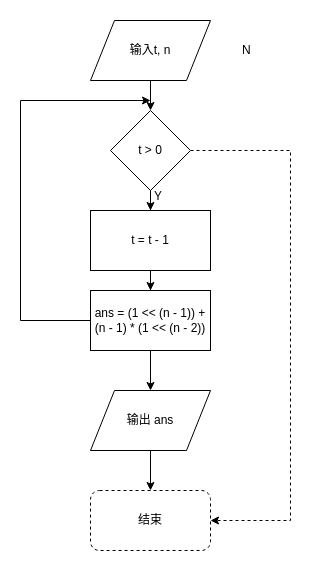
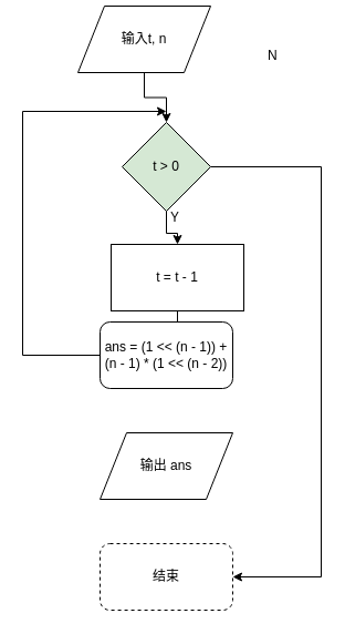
- <mxCell id="3" value="输入t, n" style="shape=parallelogram;perimeter=parallelogramPerimeter;whiteSpace=wrap;html=1;" parent="1" vertex="1"><mxGeometry x="90" y="20" width="120" height="60" as="geometry" /></mxCell>
+ <mxCell id="3" value="输入t, n" style="shape=parallelogram;perimeter=parallelogramPerimeter;whiteSpace=wrap;html=1;" parent="1" vertex="1"><mxGeometry x="70" y="5" width="120" height="60" as="geometry" /></mxCell>
- <mxCell id="6" value="t &amp;gt; 0" style="rhombus;whiteSpace=wrap;html=1;" parent="1" vertex="1"><mxGeometry x="110" y="110" width="80" height="80" as="geometry" /></mxCell>
+ <mxCell id="6" value="t &amp;gt; 0" style="rhombus;whiteSpace=wrap;html=1;fillColor=#d5e8d4;" parent="1" vertex="1"><mxGeometry x="110" y="110" width="80" height="80" as="geometry" /></mxCell>
- <mxCell id="8" value="t = t - 1" style="rounded=0;whiteSpace=wrap;html=1;" parent="1" vertex="1"><mxGeometry x="90" y="210" width="120" height="60" as="geometry" /></mxCell>
+ <mxCell id="8" value="t = t - 1" style="rounded=0;whiteSpace=wrap;html=1;" parent="1" vertex="1"><mxGeometry x="100" y="220" width="120" height="60" as="geometry" /></mxCell>
- <mxCell id="11" value="ans = (1 &amp;lt;&amp;lt; (n - 1)) +&lt;br&gt;(n - 1) * (1 &amp;lt;&amp;lt; (n - 2))" style="rounded=0;whiteSpace=wrap;html=1;" parent="1" vertex="1"><mxGeometry x="90" y="290" width="120" height="60" as="geometry" /></mxCell>
+ <mxCell id="11" value="ans = (1 &amp;lt;&amp;lt; (n - 1)) +&lt;br&gt;(n - 1) * (1 &amp;lt;&amp;lt; (n - 2))" style="whiteSpace=wrap;html=1;rounded=1;" parent="1" vertex="1"><mxGeometry x="90" y="290" width="120" height="60" as="geometry" /></mxCell>
- <mxCell id="5" style="edgeStyle=orthogonalEdgeStyle;rounded=0;orthogonalLoop=1;jettySize=auto;html=1;dashed=1;" parent="1" source="6" target="15" edge="1"><mxGeometry relative="1" as="geometry"><Array as="points"><mxPoint x="290" y="150" /><mxPoint x="290" y="520" /></Array></mxGeometry></mxCell>
+ <mxCell id="5" style="edgeStyle=orthogonalEdgeStyle;rounded=0;orthogonalLoop=1;jettySize=auto;html=1;" parent="1" source="6" target="15" edge="1"><mxGeometry relative="1" as="geometry"><Array as="points"><mxPoint x="290" y="150" /><mxPoint x="290" y="520" /></Array></mxGeometry></mxCell>
- <mxCell id="10" value="" style="edgeStyle=orthogonalEdgeStyle;rounded=0;orthogonalLoop=1;jettySize=auto;html=1;" parent="1" source="11" target="14" edge="1"><mxGeometry relative="1" as="geometry" /></mxCell>
- <mxCell id="13" value="" style="edgeStyle=orthogonalEdgeStyle;rounded=0;orthogonalLoop=1;jettySize=auto;html=1;" parent="1" source="14" target="15" edge="1"><mxGeometry relative="1" as="geometry" /></mxCell>
